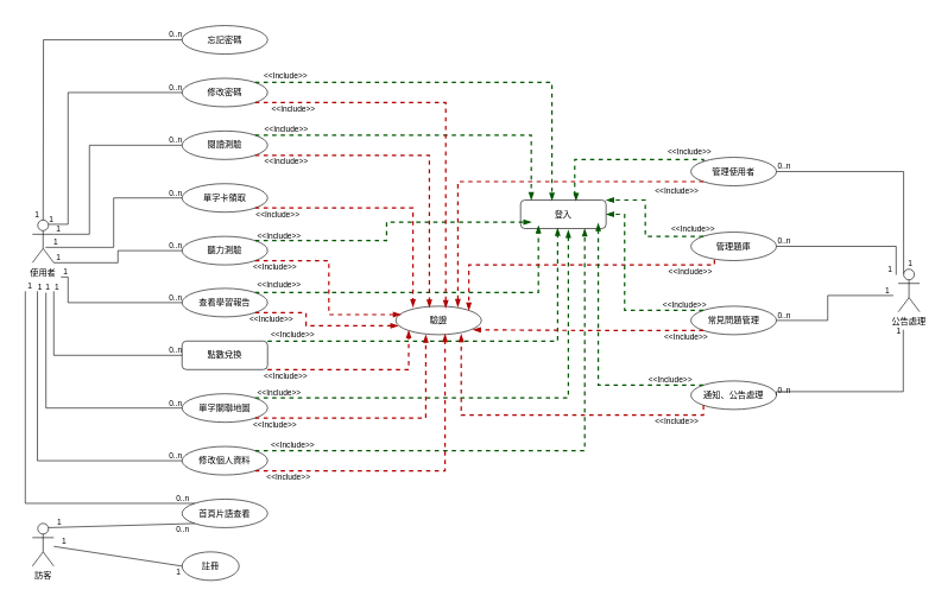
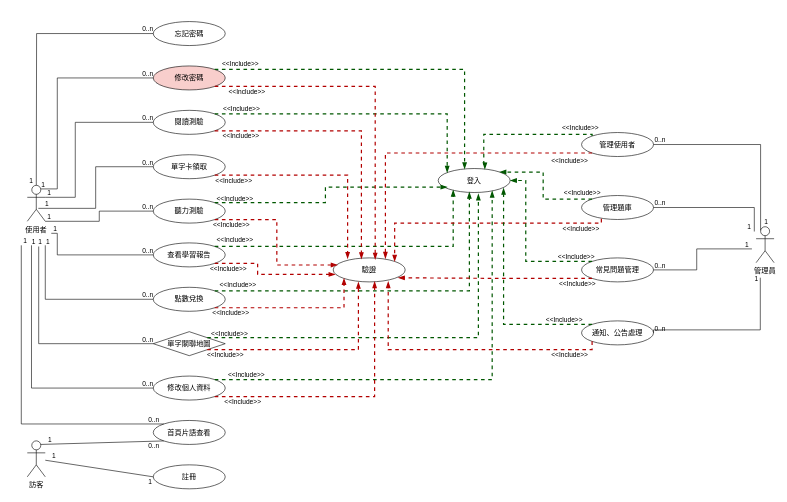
- <mxCell id="82" value="修改密碼" style="ellipse;whiteSpace=wrap;html=1;" parent="1" vertex="1"><mxGeometry x="240" y="94" width="120" height="40" as="geometry" /></mxCell>
+ <mxCell id="82" value="修改密碼" style="ellipse;whiteSpace=wrap;html=1;fillColor=#f8cecc;" parent="1" vertex="1"><mxGeometry x="240" y="94" width="120" height="40" as="geometry" /></mxCell>
- <mxCell id="144" value="登入" style="whiteSpace=wrap;html=1;rounded=1;" parent="1" vertex="1"><mxGeometry x="715" y="265" width="120" height="40" as="geometry" /></mxCell>
+ <mxCell id="144" value="登入" style="ellipse;whiteSpace=wrap;html=1;" parent="1" vertex="1"><mxGeometry x="715" y="265" width="120" height="40" as="geometry" /></mxCell>
- <mxCell id="80" value="公告處理" style="shape=umlActor;verticalLabelPosition=bottom;verticalAlign=top;" parent="1" vertex="1"><mxGeometry x="1245" y="362" width="30" height="60" as="geometry" /></mxCell>
+ <mxCell id="80" value="管理員" style="shape=umlActor;verticalLabelPosition=bottom;verticalAlign=top;" parent="1" vertex="1"><mxGeometry x="1245" y="362" width="30" height="60" as="geometry" /></mxCell>
- <mxCell id="87" value="點數兌換" style="whiteSpace=wrap;html=1;rounded=1;" parent="1" vertex="1"><mxGeometry x="240" y="463" width="120" height="40" as="geometry" /></mxCell>
+ <mxCell id="87" value="點數兌換" style="ellipse;whiteSpace=wrap;html=1;" parent="1" vertex="1"><mxGeometry x="240" y="463" width="120" height="40" as="geometry" /></mxCell>
- <mxCell id="88" value="單字關聯地圖" style="ellipse;whiteSpace=wrap;html=1;" parent="1" vertex="1"><mxGeometry x="240" y="537" width="120" height="40" as="geometry" /></mxCell>
+ <mxCell id="88" value="單字關聯地圖" style="rhombus;whiteSpace=wrap;html=1;" parent="1" vertex="1"><mxGeometry x="240" y="537" width="120" height="40" as="geometry" /></mxCell>
- <mxCell id="131" value="註冊" style="ellipse;whiteSpace=wrap;html=1;" parent="1" vertex="1"><mxGeometry x="240" y="759" width="80" height="40" as="geometry" /></mxCell>
+ <mxCell id="131" value="註冊" style="ellipse;whiteSpace=wrap;html=1;" parent="1" vertex="1"><mxGeometry x="240" y="759" width="120" height="40" as="geometry" /></mxCell>
